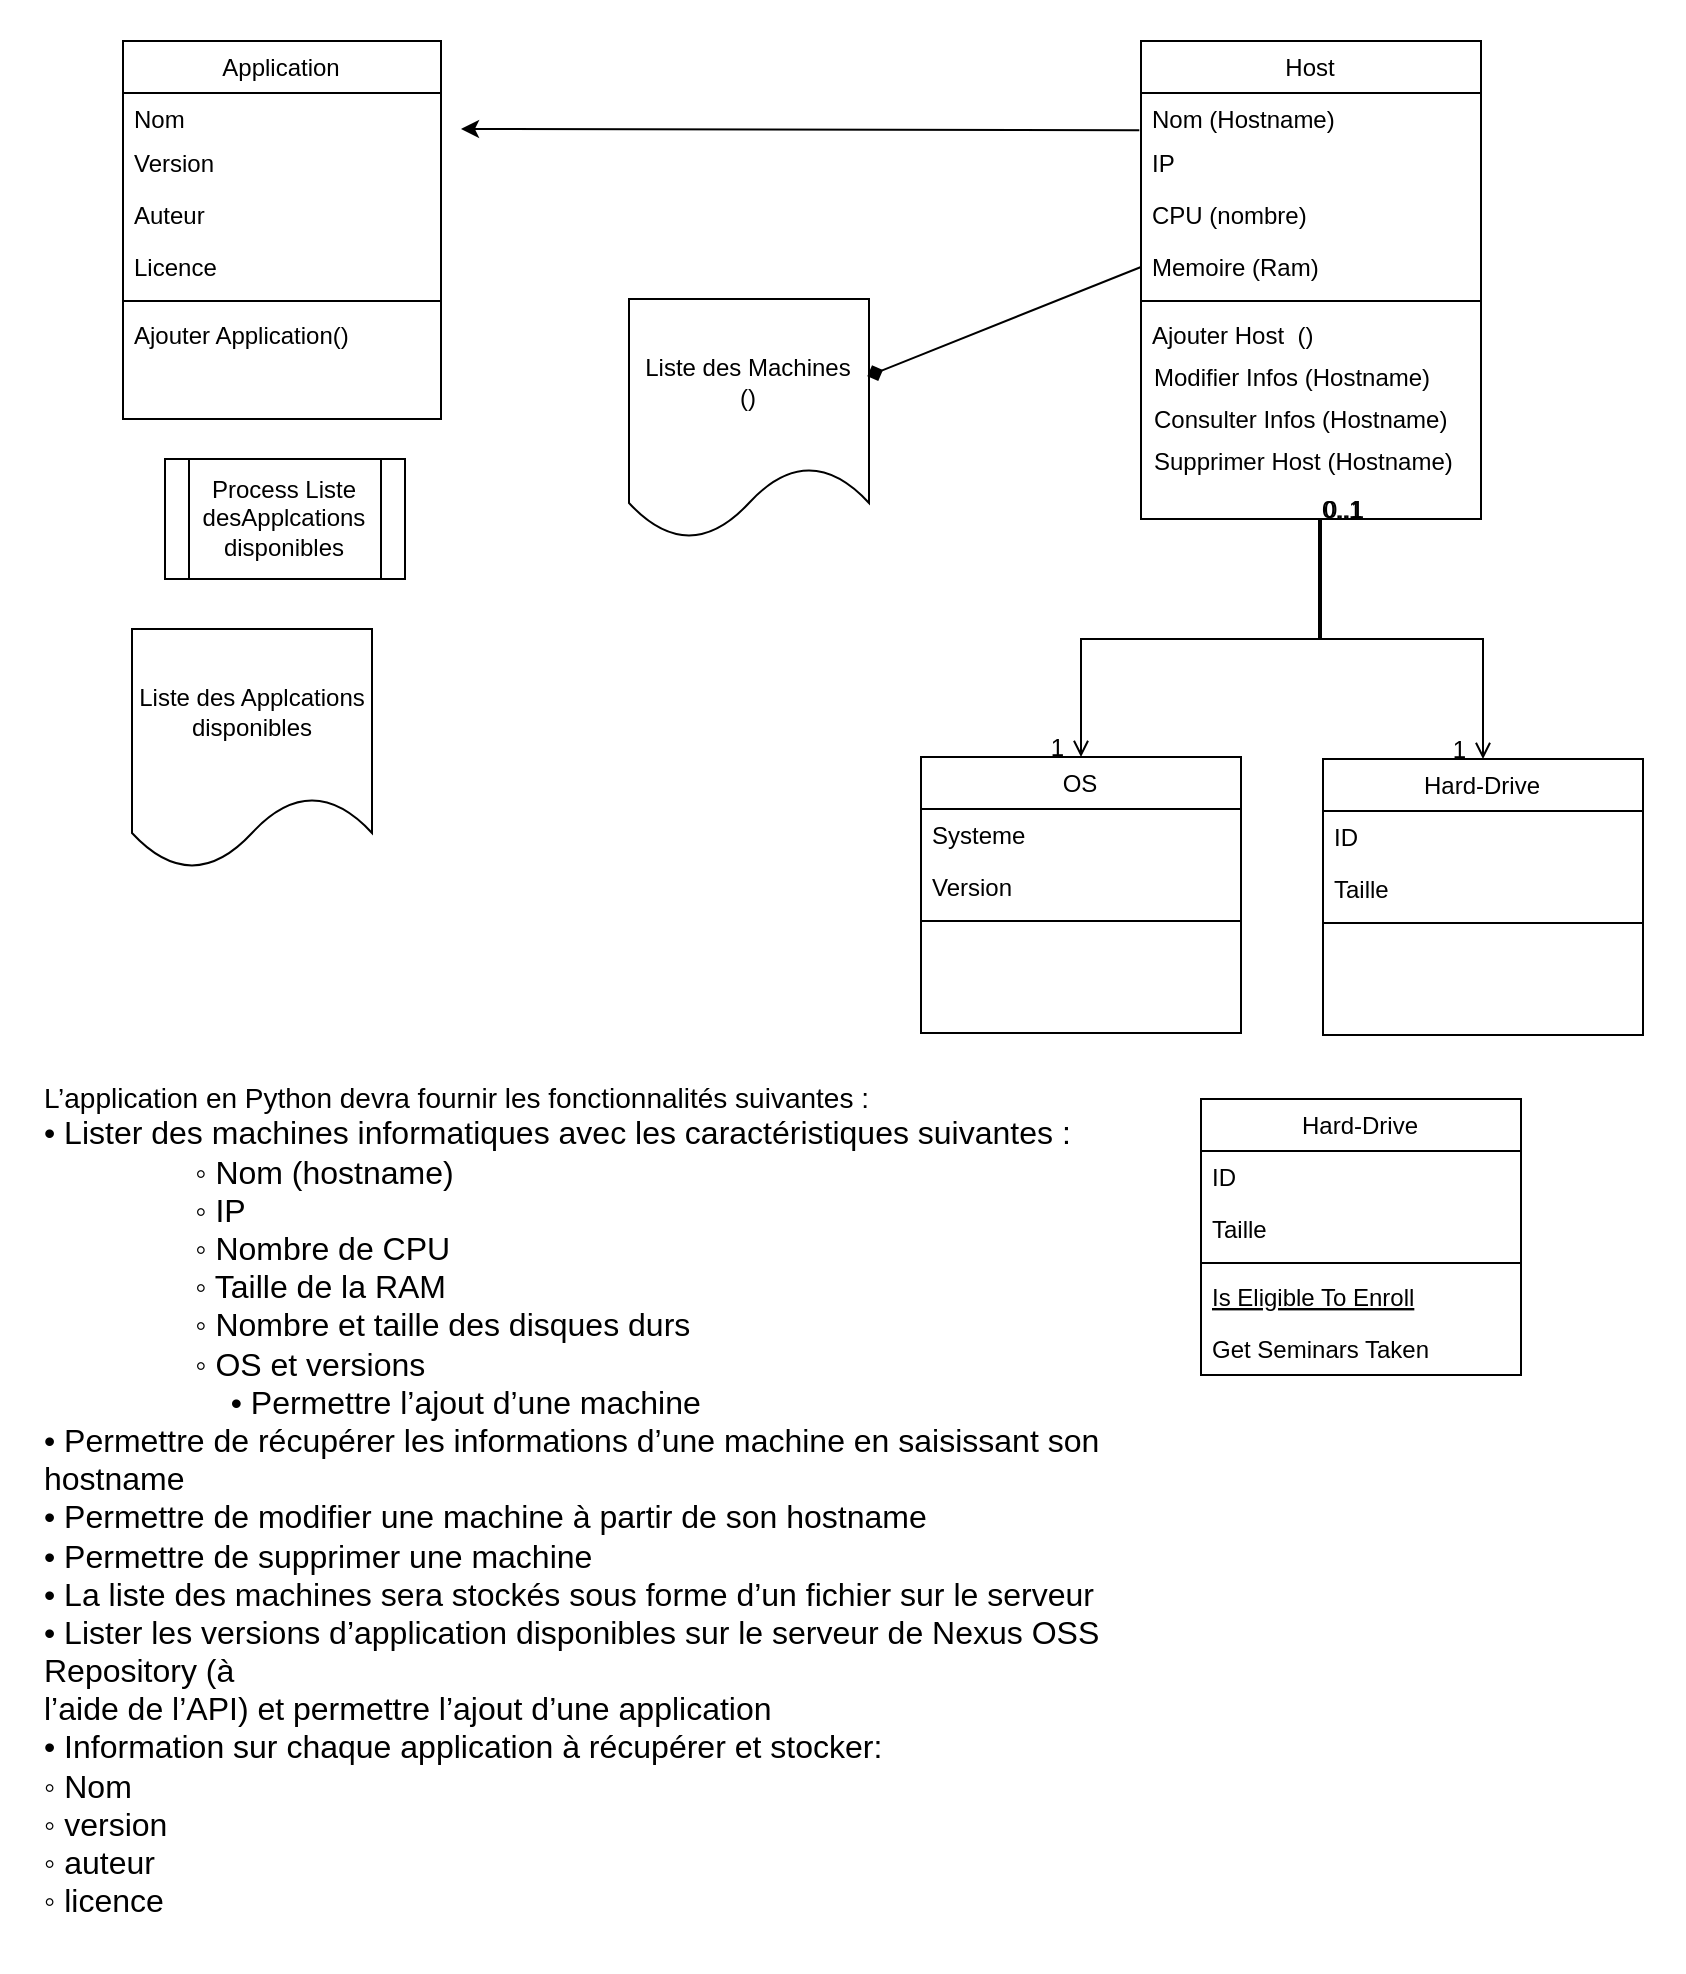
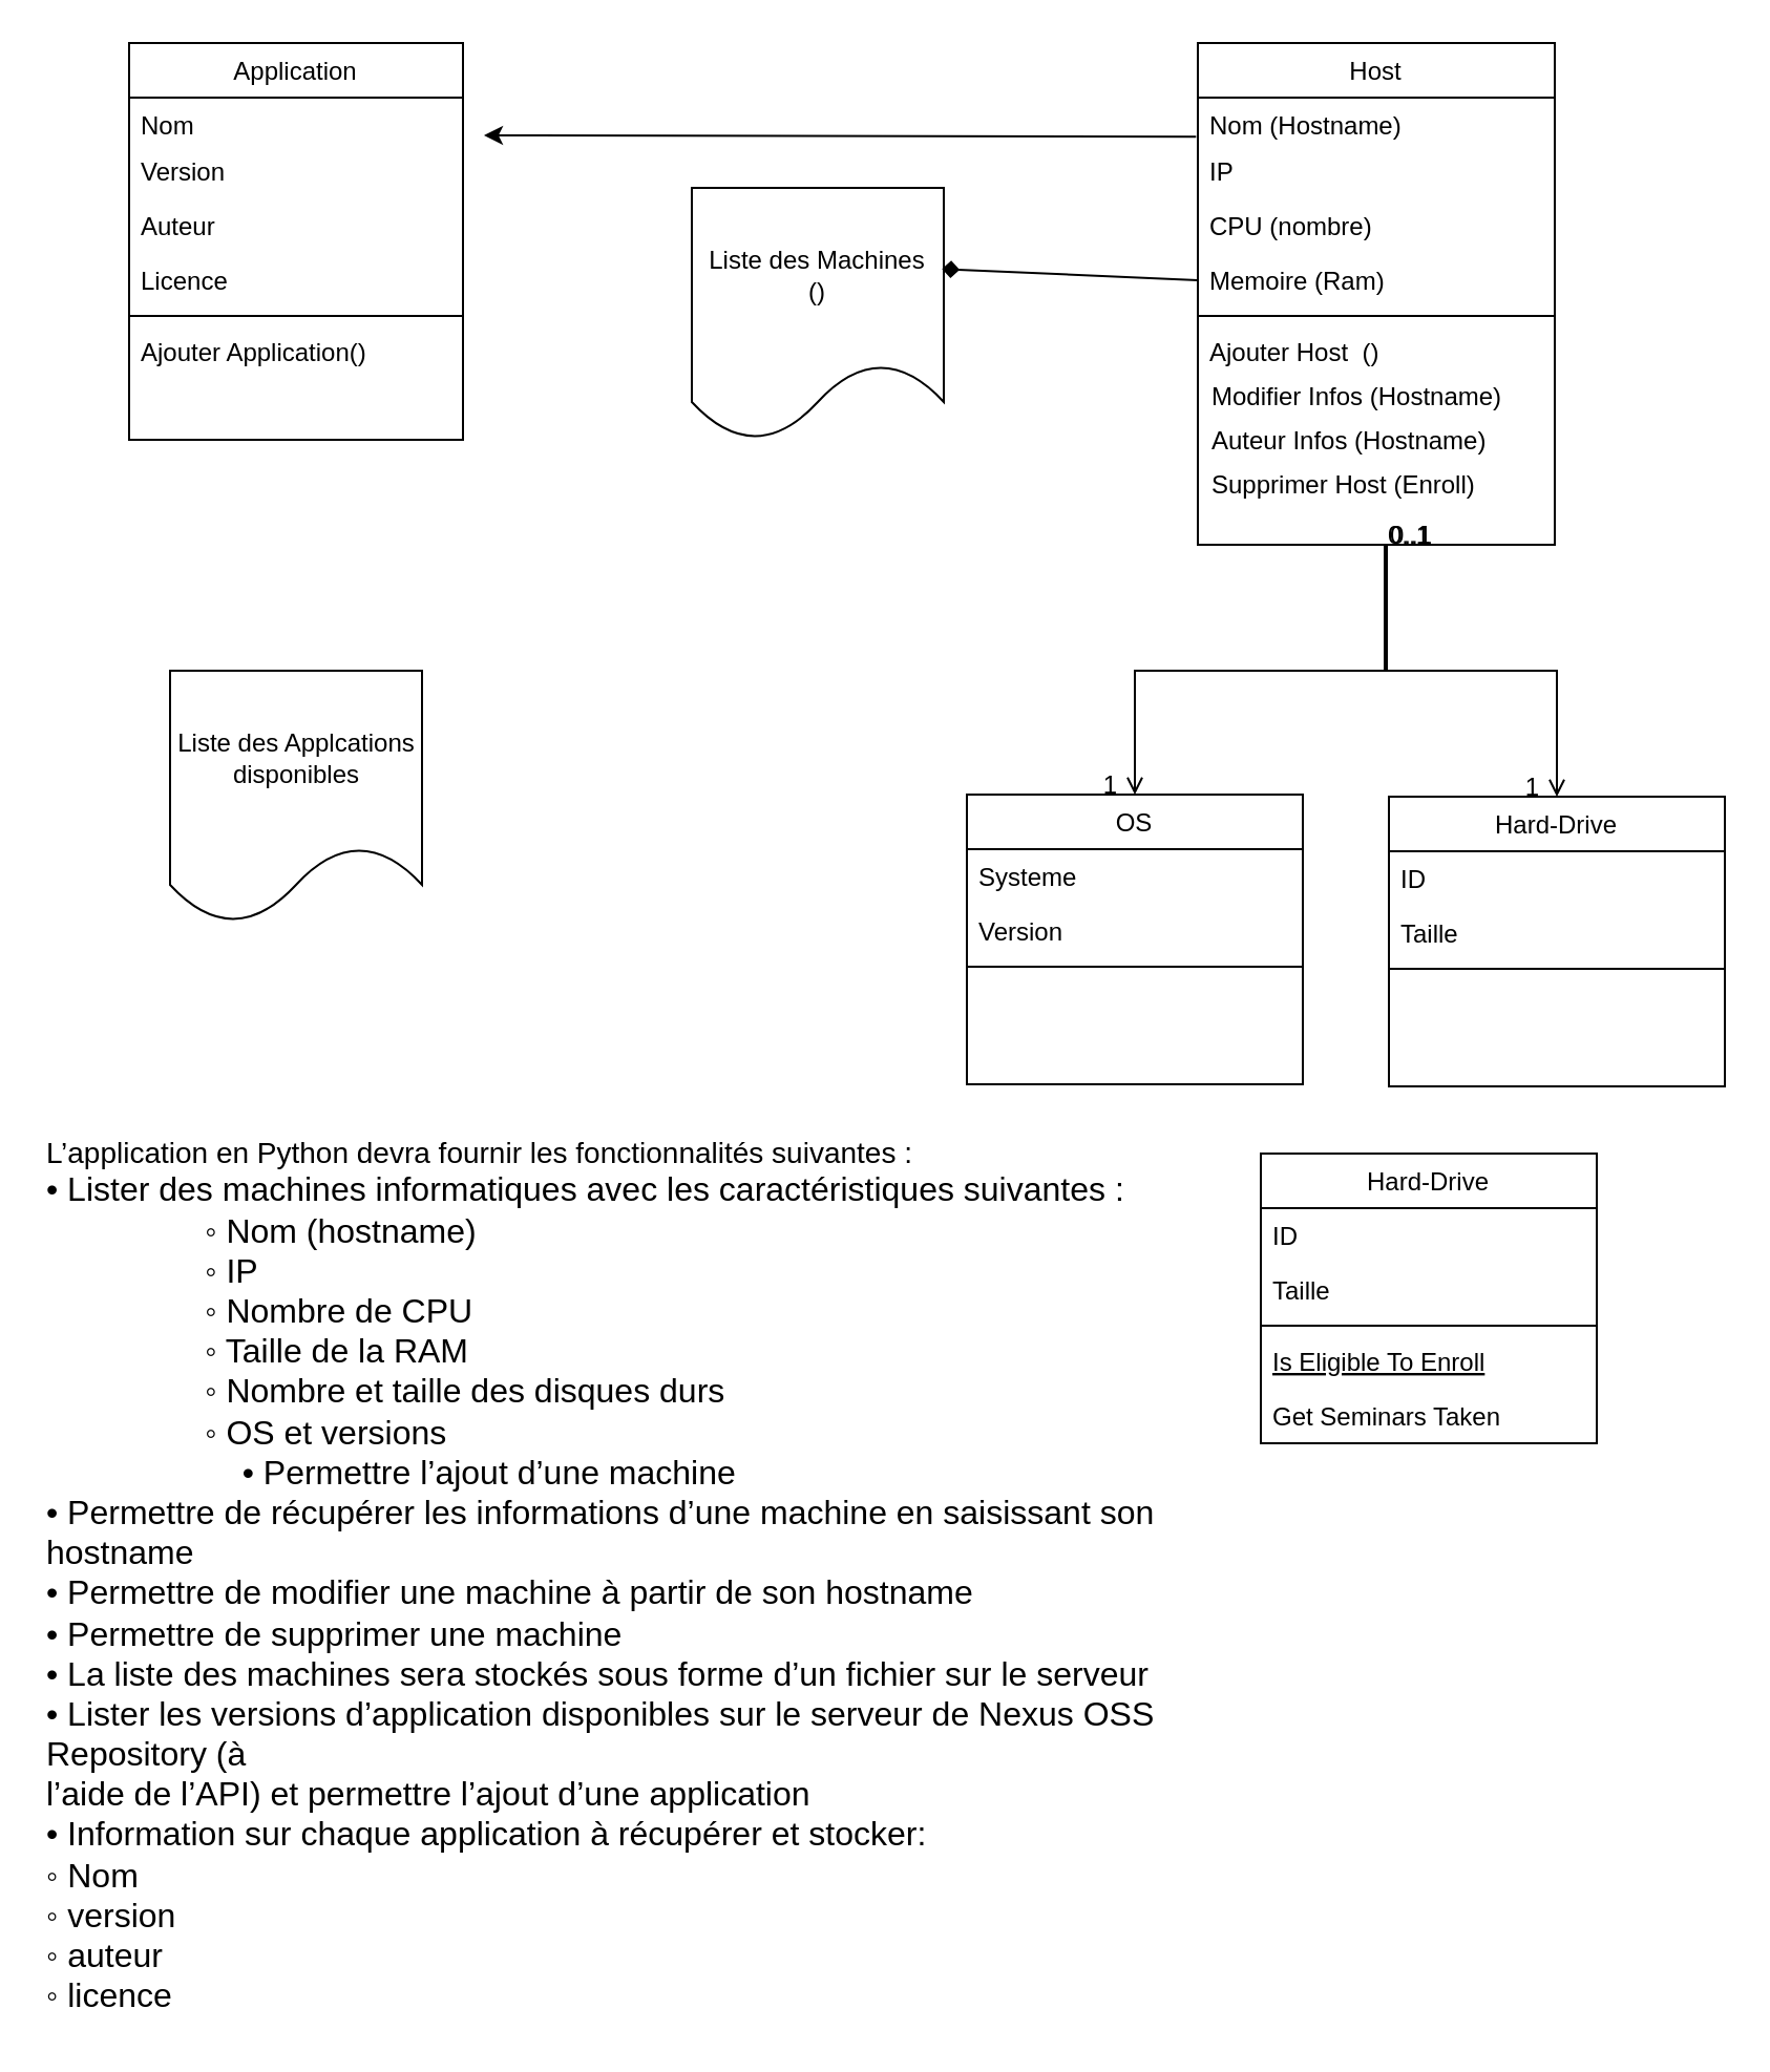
- <mxCell id="41" value="Liste des Machines&lt;br&gt;()" style="shape=document;whiteSpace=wrap;html=1;boundedLbl=1;" vertex="1" parent="1"><mxGeometry x="314" y="149" width="120" height="120" as="geometry" /></mxCell>
+ <mxCell id="41" value="Liste des Machines&lt;br&gt;()" style="shape=document;whiteSpace=wrap;html=1;boundedLbl=1;" vertex="1" parent="1"><mxGeometry x="329" y="89" width="120" height="120" as="geometry" /></mxCell>
- <mxCell id="18" value="Consulter Infos (Hostname)&#10;&#10;" style="text;align=left;verticalAlign=top;spacingLeft=4;spacingRight=4;overflow=hidden;rotatable=0;points=[[0,0.5],[1,0.5]];portConstraint=eastwest;" parent="1" vertex="1"><mxGeometry x="571" y="196" width="170" height="26" as="geometry" /></mxCell>
+ <mxCell id="18" value="Auteur Infos (Hostname)&#10;&#10;" style="text;align=left;verticalAlign=top;spacingLeft=4;spacingRight=4;overflow=hidden;rotatable=0;points=[[0,0.5],[1,0.5]];portConstraint=eastwest;" parent="1" vertex="1"><mxGeometry x="571" y="196" width="170" height="26" as="geometry" /></mxCell>
- <mxCell id="19" value="Supprimer Host (Hostname)" style="text;align=left;verticalAlign=top;spacingLeft=4;spacingRight=4;overflow=hidden;rotatable=0;points=[[0,0.5],[1,0.5]];portConstraint=eastwest;" parent="1" vertex="1"><mxGeometry x="571" y="217" width="170" height="26" as="geometry" /></mxCell>
+ <mxCell id="19" value="Supprimer Host (Enroll)" style="text;align=left;verticalAlign=top;spacingLeft=4;spacingRight=4;overflow=hidden;rotatable=0;points=[[0,0.5],[1,0.5]];portConstraint=eastwest;" parent="1" vertex="1"><mxGeometry x="571" y="217" width="170" height="26" as="geometry" /></mxCell>
- <mxCell id="42" value="Process Liste desApplcations disponibles" style="shape=process;whiteSpace=wrap;html=1;backgroundOutline=1;" vertex="1" parent="1"><mxGeometry x="82" y="229" width="120" height="60" as="geometry" /></mxCell>
- <mxCell id="43" value="Liste des Applcations disponibles" style="shape=document;whiteSpace=wrap;html=1;boundedLbl=1;" vertex="1" parent="1"><mxGeometry x="65.5" y="314" width="120" height="120" as="geometry" /></mxCell>
+ <mxCell id="43" value="Liste des Applcations disponibles" style="shape=document;whiteSpace=wrap;html=1;boundedLbl=1;" vertex="1" parent="1"><mxGeometry x="80.5" y="319" width="120" height="120" as="geometry" /></mxCell>
